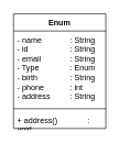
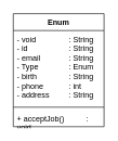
- <mxCell id="3" value="&lt;div&gt;- name&lt;span style=&quot;white-space: pre;&quot;&gt;&#09;&lt;/span&gt;&lt;span style=&quot;white-space: pre;&quot;&gt;&#09;&lt;/span&gt;: String&lt;br&gt;&lt;/div&gt;&lt;div&gt;- id &lt;span style=&quot;white-space: pre;&quot;&gt;&#09;&lt;/span&gt;&lt;span style=&quot;white-space: pre;&quot;&gt;&#09;&lt;/span&gt;&lt;span style=&quot;white-space: pre;&quot;&gt;&#09;&lt;/span&gt;: String&lt;/div&gt;&lt;div&gt;- email &lt;span style=&quot;white-space: pre;&quot;&gt;&#09;&lt;/span&gt;&lt;span style=&quot;white-space: pre;&quot;&gt;&#09;&lt;/span&gt;: String&lt;br&gt;&lt;/div&gt;&lt;div&gt;- Type &lt;span style=&quot;white-space: pre;&quot;&gt;&#09;&lt;/span&gt;&lt;span style=&quot;white-space: pre;&quot;&gt;&#09;&lt;/span&gt;: Enum&lt;br&gt;&lt;/div&gt;&lt;div&gt;- birth &lt;span style=&quot;white-space: pre;&quot;&gt;&#09;&lt;/span&gt;&lt;span style=&quot;white-space: pre;&quot;&gt;&#09;&lt;/span&gt;: String&lt;/div&gt;&lt;div&gt;- phone &lt;span style=&quot;white-space: pre;&quot;&gt;&#09;&lt;/span&gt;&lt;span style=&quot;white-space: pre;&quot;&gt;&#09;&lt;/span&gt;: int&lt;br&gt;&lt;/div&gt;&lt;div&gt;- address &lt;span style=&quot;white-space: pre;&quot;&gt;&#09;&lt;/span&gt;: String&lt;br&gt;&lt;/div&gt;" style="text;strokeColor=none;fillColor=none;align=left;verticalAlign=top;spacingLeft=4;spacingRight=4;overflow=hidden;rotatable=0;points=[[0,0.5],[1,0.5]];portConstraint=eastwest;whiteSpace=wrap;html=1;" vertex="1" parent="2"><mxGeometry y="26" width="140" height="114" as="geometry" /></mxCell>
+ <mxCell id="3" value="&lt;div&gt;- void&lt;span style=&quot;white-space: pre;&quot;&gt;&#09;&lt;/span&gt;&lt;span style=&quot;white-space: pre;&quot;&gt;&#09;&lt;/span&gt;: String&lt;br&gt;&lt;/div&gt;&lt;div&gt;- id &lt;span style=&quot;white-space: pre;&quot;&gt;&#09;&lt;/span&gt;&lt;span style=&quot;white-space: pre;&quot;&gt;&#09;&lt;/span&gt;&lt;span style=&quot;white-space: pre;&quot;&gt;&#09;&lt;/span&gt;: String&lt;/div&gt;&lt;div&gt;- email &lt;span style=&quot;white-space: pre;&quot;&gt;&#09;&lt;/span&gt;&lt;span style=&quot;white-space: pre;&quot;&gt;&#09;&lt;/span&gt;: String&lt;br&gt;&lt;/div&gt;&lt;div&gt;- Type &lt;span style=&quot;white-space: pre;&quot;&gt;&#09;&lt;/span&gt;&lt;span style=&quot;white-space: pre;&quot;&gt;&#09;&lt;/span&gt;: Enum&lt;br&gt;&lt;/div&gt;&lt;div&gt;- birth &lt;span style=&quot;white-space: pre;&quot;&gt;&#09;&lt;/span&gt;&lt;span style=&quot;white-space: pre;&quot;&gt;&#09;&lt;/span&gt;: String&lt;/div&gt;&lt;div&gt;- phone &lt;span style=&quot;white-space: pre;&quot;&gt;&#09;&lt;/span&gt;&lt;span style=&quot;white-space: pre;&quot;&gt;&#09;&lt;/span&gt;: int&lt;br&gt;&lt;/div&gt;&lt;div&gt;- address &lt;span style=&quot;white-space: pre;&quot;&gt;&#09;&lt;/span&gt;: String&lt;br&gt;&lt;/div&gt;" style="text;strokeColor=none;fillColor=none;align=left;verticalAlign=top;spacingLeft=4;spacingRight=4;overflow=hidden;rotatable=0;points=[[0,0.5],[1,0.5]];portConstraint=eastwest;whiteSpace=wrap;html=1;" vertex="1" parent="2"><mxGeometry y="26" width="140" height="114" as="geometry" /></mxCell>
- <mxCell id="5" value="+ address()&lt;span style=&quot;white-space: pre;&quot;&gt;&#09;&lt;span style=&quot;white-space: pre;&quot;&gt;&#09;&lt;/span&gt;&lt;/span&gt;: void" style="text;strokeColor=none;fillColor=none;align=left;verticalAlign=top;spacingLeft=4;spacingRight=4;overflow=hidden;rotatable=0;points=[[0,0.5],[1,0.5]];portConstraint=eastwest;whiteSpace=wrap;html=1;" vertex="1" parent="2"><mxGeometry y="148" width="140" height="26" as="geometry" /></mxCell>
+ <mxCell id="5" value="+ acceptJob()&lt;span style=&quot;white-space: pre;&quot;&gt;&#09;&lt;span style=&quot;white-space: pre;&quot;&gt;&#09;&lt;/span&gt;&lt;/span&gt;: void" style="text;strokeColor=none;fillColor=none;align=left;verticalAlign=top;spacingLeft=4;spacingRight=4;overflow=hidden;rotatable=0;points=[[0,0.5],[1,0.5]];portConstraint=eastwest;whiteSpace=wrap;html=1;" vertex="1" parent="2"><mxGeometry y="148" width="140" height="26" as="geometry" /></mxCell>
